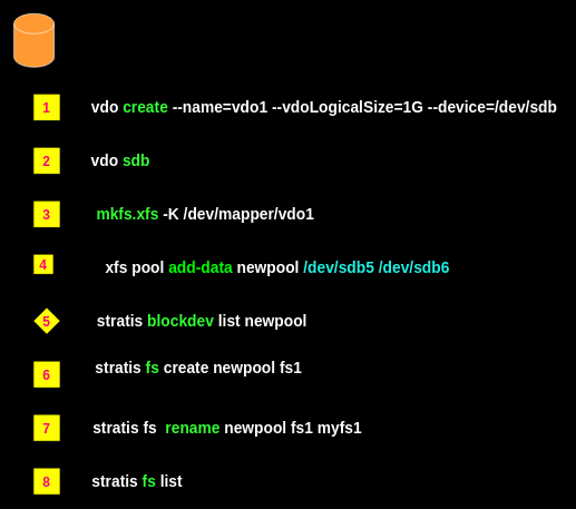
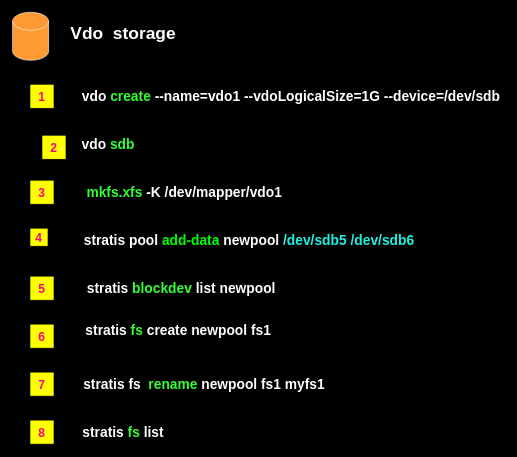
+ <mxCell id="5" value="&lt;b&gt;&lt;font style=&quot;font-size: 29px&quot; color=&quot;#ffffff&quot;&gt;Vdo&amp;nbsp; storage&lt;/font&gt;&lt;/b&gt;" style="text;html=1;resizable=0;autosize=1;align=center;verticalAlign=middle;points=[];fillColor=none;strokeColor=none;rounded=0;" vertex="1" parent="1"><mxGeometry x="109" y="40" width="190" height="30" as="geometry" /></mxCell>
- <mxCell id="8" value="&lt;font style=&quot;font-size: 20px&quot; color=&quot;#ff0080&quot;&gt;&lt;b&gt;2&lt;/b&gt;&lt;/font&gt;" style="whiteSpace=wrap;html=1;aspect=fixed;fillColor=#FFFF00;" vertex="1" parent="1"><mxGeometry x="49" y="220" width="40" height="40" as="geometry" /></mxCell>
+ <mxCell id="8" value="&lt;font style=&quot;font-size: 20px&quot; color=&quot;#ff0080&quot;&gt;&lt;b&gt;2&lt;/b&gt;&lt;/font&gt;" style="whiteSpace=wrap;html=1;aspect=fixed;fillColor=#FFFF00;" vertex="1" parent="1"><mxGeometry x="69" y="225" width="40" height="40" as="geometry" /></mxCell>
- <mxCell id="13" value="&lt;span style=&quot;font-size: 23px&quot;&gt;&lt;b&gt;&lt;font color=&quot;#ffffff&quot;&gt;xfs pool &lt;/font&gt;&lt;font color=&quot;#00ff00&quot;&gt;add-data&lt;/font&gt;&lt;font color=&quot;#ffffff&quot;&gt; newpool &lt;/font&gt;&lt;font color=&quot;#1ff0e2&quot;&gt;/dev/sdb5 /dev/sdb6&lt;/font&gt;&lt;/b&gt;&lt;/span&gt;" style="text;html=1;resizable=0;autosize=1;align=center;verticalAlign=middle;points=[];fillColor=none;strokeColor=none;rounded=0;" vertex="1" parent="1"><mxGeometry x="129" y="390" width="570" height="20" as="geometry" /></mxCell>
+ <mxCell id="13" value="&lt;span style=&quot;font-size: 23px&quot;&gt;&lt;b&gt;&lt;font color=&quot;#ffffff&quot;&gt;stratis pool &lt;/font&gt;&lt;font color=&quot;#00ff00&quot;&gt;add-data&lt;/font&gt;&lt;font color=&quot;#ffffff&quot;&gt; newpool &lt;/font&gt;&lt;font color=&quot;#1ff0e2&quot;&gt;/dev/sdb5 /dev/sdb6&lt;/font&gt;&lt;/b&gt;&lt;/span&gt;" style="text;html=1;resizable=0;autosize=1;align=center;verticalAlign=middle;points=[];fillColor=none;strokeColor=none;rounded=0;" vertex="1" parent="1"><mxGeometry x="129" y="390" width="570" height="20" as="geometry" /></mxCell>
- <mxCell id="14" value="&lt;font color=&quot;#ff0080&quot;&gt;&lt;span style=&quot;font-size: 20px&quot;&gt;&lt;b&gt;5&lt;/b&gt;&lt;/span&gt;&lt;/font&gt;" style="rhombus;whiteSpace=wrap;html=1;aspect=fixed;fillColor=#FFFF00;" vertex="1" parent="1"><mxGeometry x="49" y="460" width="40" height="40" as="geometry" /></mxCell>
+ <mxCell id="14" value="&lt;font color=&quot;#ff0080&quot;&gt;&lt;span style=&quot;font-size: 20px&quot;&gt;&lt;b&gt;5&lt;/b&gt;&lt;/span&gt;&lt;/font&gt;" style="whiteSpace=wrap;html=1;aspect=fixed;fillColor=#FFFF00;" vertex="1" parent="1"><mxGeometry x="49" y="460" width="40" height="40" as="geometry" /></mxCell>
